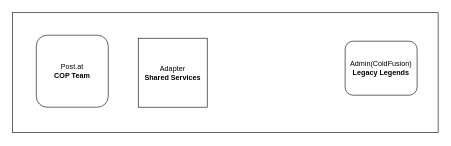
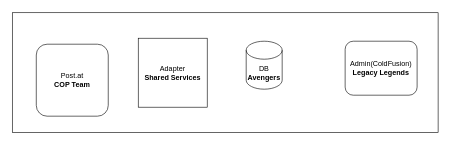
+ <mxCell id="4" value="DB&lt;br&gt;&lt;b&gt;Avengers&lt;/b&gt;" style="shape=cylinder3;whiteSpace=wrap;html=1;boundedLbl=1;backgroundOutline=1;size=15;" vertex="1" parent="1"><mxGeometry x="410" y="68" width="60" height="80" as="geometry" /></mxCell>
- <mxCell id="3" value="Post.at&lt;br&gt;&lt;b&gt;COP Team&lt;/b&gt;" style="rounded=1;whiteSpace=wrap;html=1;" vertex="1" parent="1"><mxGeometry x="60" y="58" width="120" height="120" as="geometry" /></mxCell>
+ <mxCell id="3" value="Post.at&lt;br&gt;&lt;b&gt;COP Team&lt;/b&gt;" style="rounded=1;whiteSpace=wrap;html=1;" vertex="1" parent="1"><mxGeometry x="60" y="73" width="120" height="120" as="geometry" /></mxCell>
